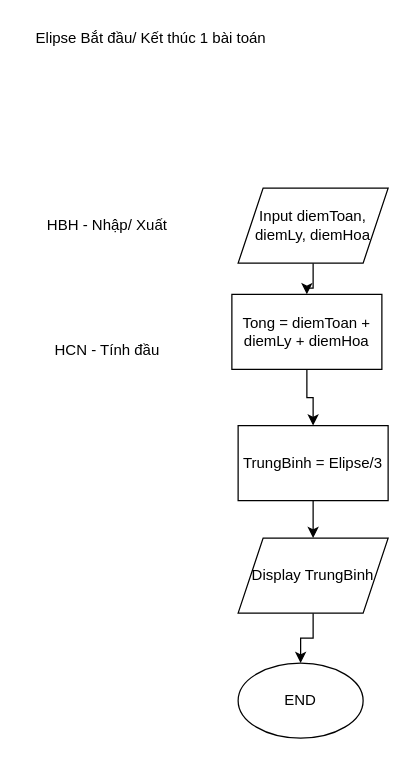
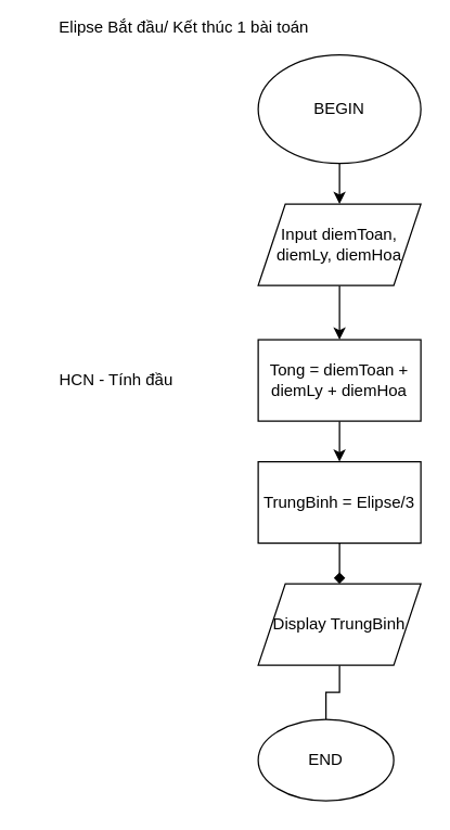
- <mxCell id="4" value="Elipse Bắt đầu/ Kết thúc 1 bài toán" style="text;html=1;align=center;verticalAlign=middle;resizable=0;points=[];autosize=1;strokeColor=none;" vertex="1" parent="1"><mxGeometry y="20" width="200" height="20" as="geometry" x="20" /></mxCell>
+ <mxCell id="4" value="Elipse Bắt đầu/ Kết thúc 1 bài toán" style="text;html=1;align=center;verticalAlign=middle;resizable=0;points=[];autosize=1;strokeColor=none;" vertex="1" parent="1"><mxGeometry x="35" y="10" width="200" height="20" as="geometry" /></mxCell>
+ <mxCell id="3" value="BEGIN" style="ellipse;whiteSpace=wrap;html=1;" vertex="1" parent="1"><mxGeometry x="190" y="40" width="120" height="80" as="geometry" /></mxCell>
+ <mxCell id="2" value="" style="edgeStyle=orthogonalEdgeStyle;rounded=0;orthogonalLoop=1;jettySize=auto;html=1;" edge="1" parent="1" source="3" target="6"><mxGeometry relative="1" as="geometry" /></mxCell>
- <mxCell id="7" value="HBH - Nhập/ Xuất" style="text;html=1;align=center;verticalAlign=middle;resizable=0;points=[];autosize=1;strokeColor=none;" vertex="1" parent="1"><mxGeometry x="30" y="170" width="110" height="20" as="geometry" /></mxCell>
- <mxCell id="10" value="Tong = diemToan + diemLy + diemHoa" style="whiteSpace=wrap;html=1;" vertex="1" parent="1"><mxGeometry x="185" y="235" width="120" height="60" as="geometry" /></mxCell>
+ <mxCell id="10" value="Tong = diemToan + diemLy + diemHoa" style="whiteSpace=wrap;html=1;" vertex="1" parent="1"><mxGeometry x="190" y="250" width="120" height="60" as="geometry" /></mxCell>
- <mxCell id="11" value="" style="edgeStyle=orthogonalEdgeStyle;rounded=0;orthogonalLoop=1;jettySize=auto;html=1;" edge="1" parent="1" source="12" target="14"><mxGeometry relative="1" as="geometry" /></mxCell>
+ <mxCell id="11" value="" style="edgeStyle=orthogonalEdgeStyle;rounded=0;orthogonalLoop=1;jettySize=auto;html=1;endArrow=diamond;" edge="1" parent="1" source="12" target="14"><mxGeometry relative="1" as="geometry" /></mxCell>
- <mxCell id="13" value="" style="edgeStyle=orthogonalEdgeStyle;rounded=0;orthogonalLoop=1;jettySize=auto;html=1;" edge="1" parent="1" source="14" target="15"><mxGeometry relative="1" as="geometry" /></mxCell>
+ <mxCell id="13" value="" style="edgeStyle=orthogonalEdgeStyle;rounded=0;orthogonalLoop=1;jettySize=auto;html=1;endArrow=none;" edge="1" parent="1" source="14" target="15"><mxGeometry relative="1" as="geometry" /></mxCell>
